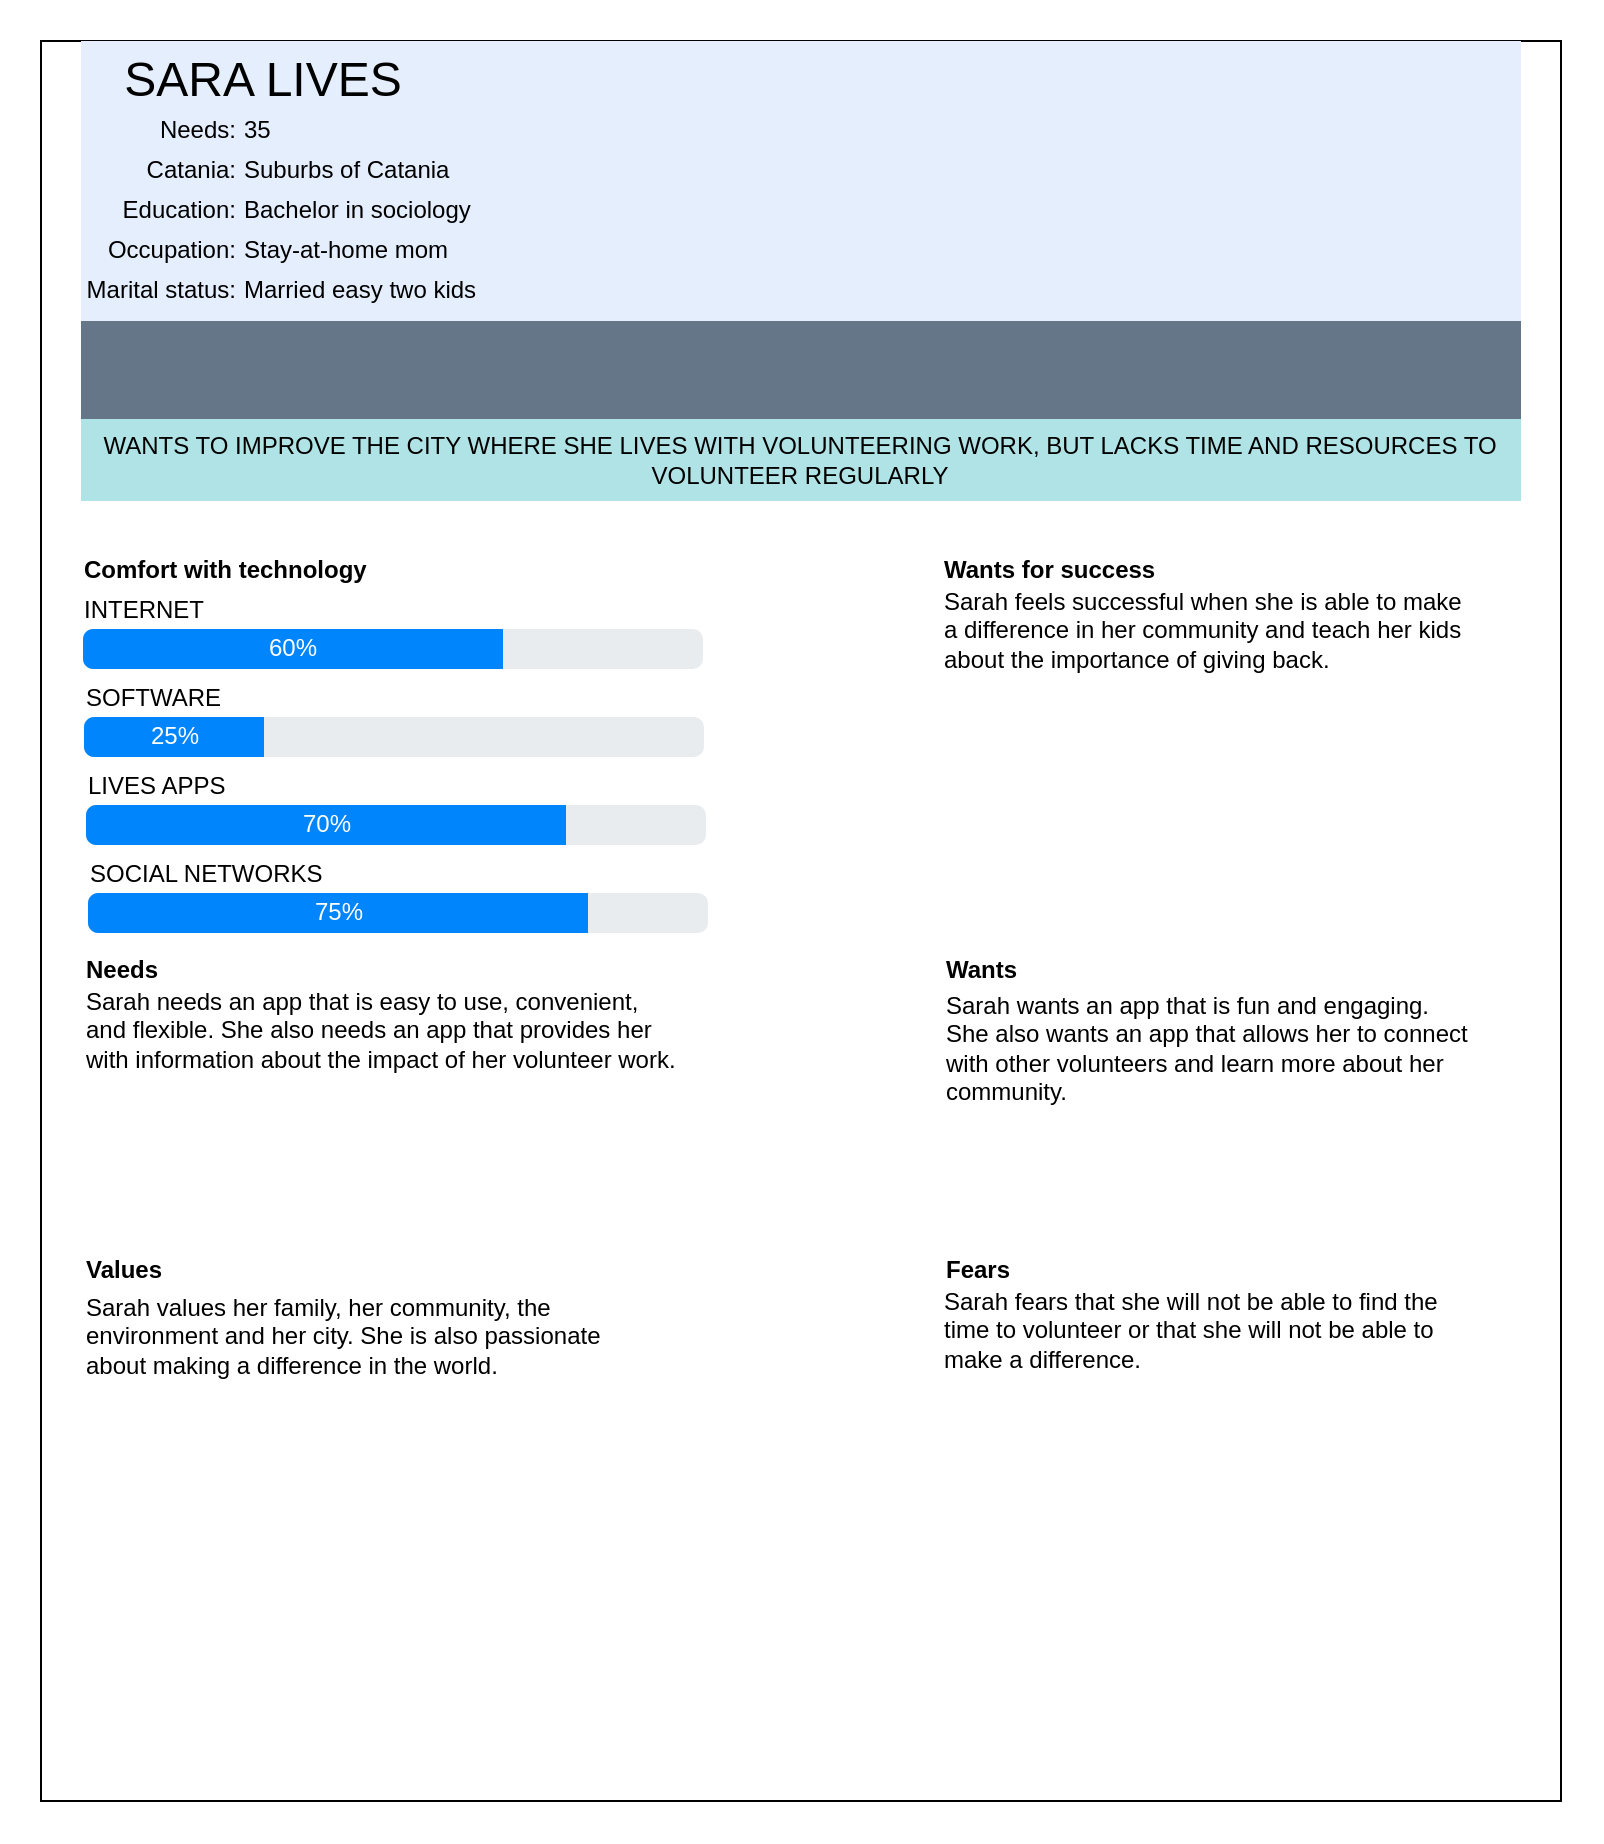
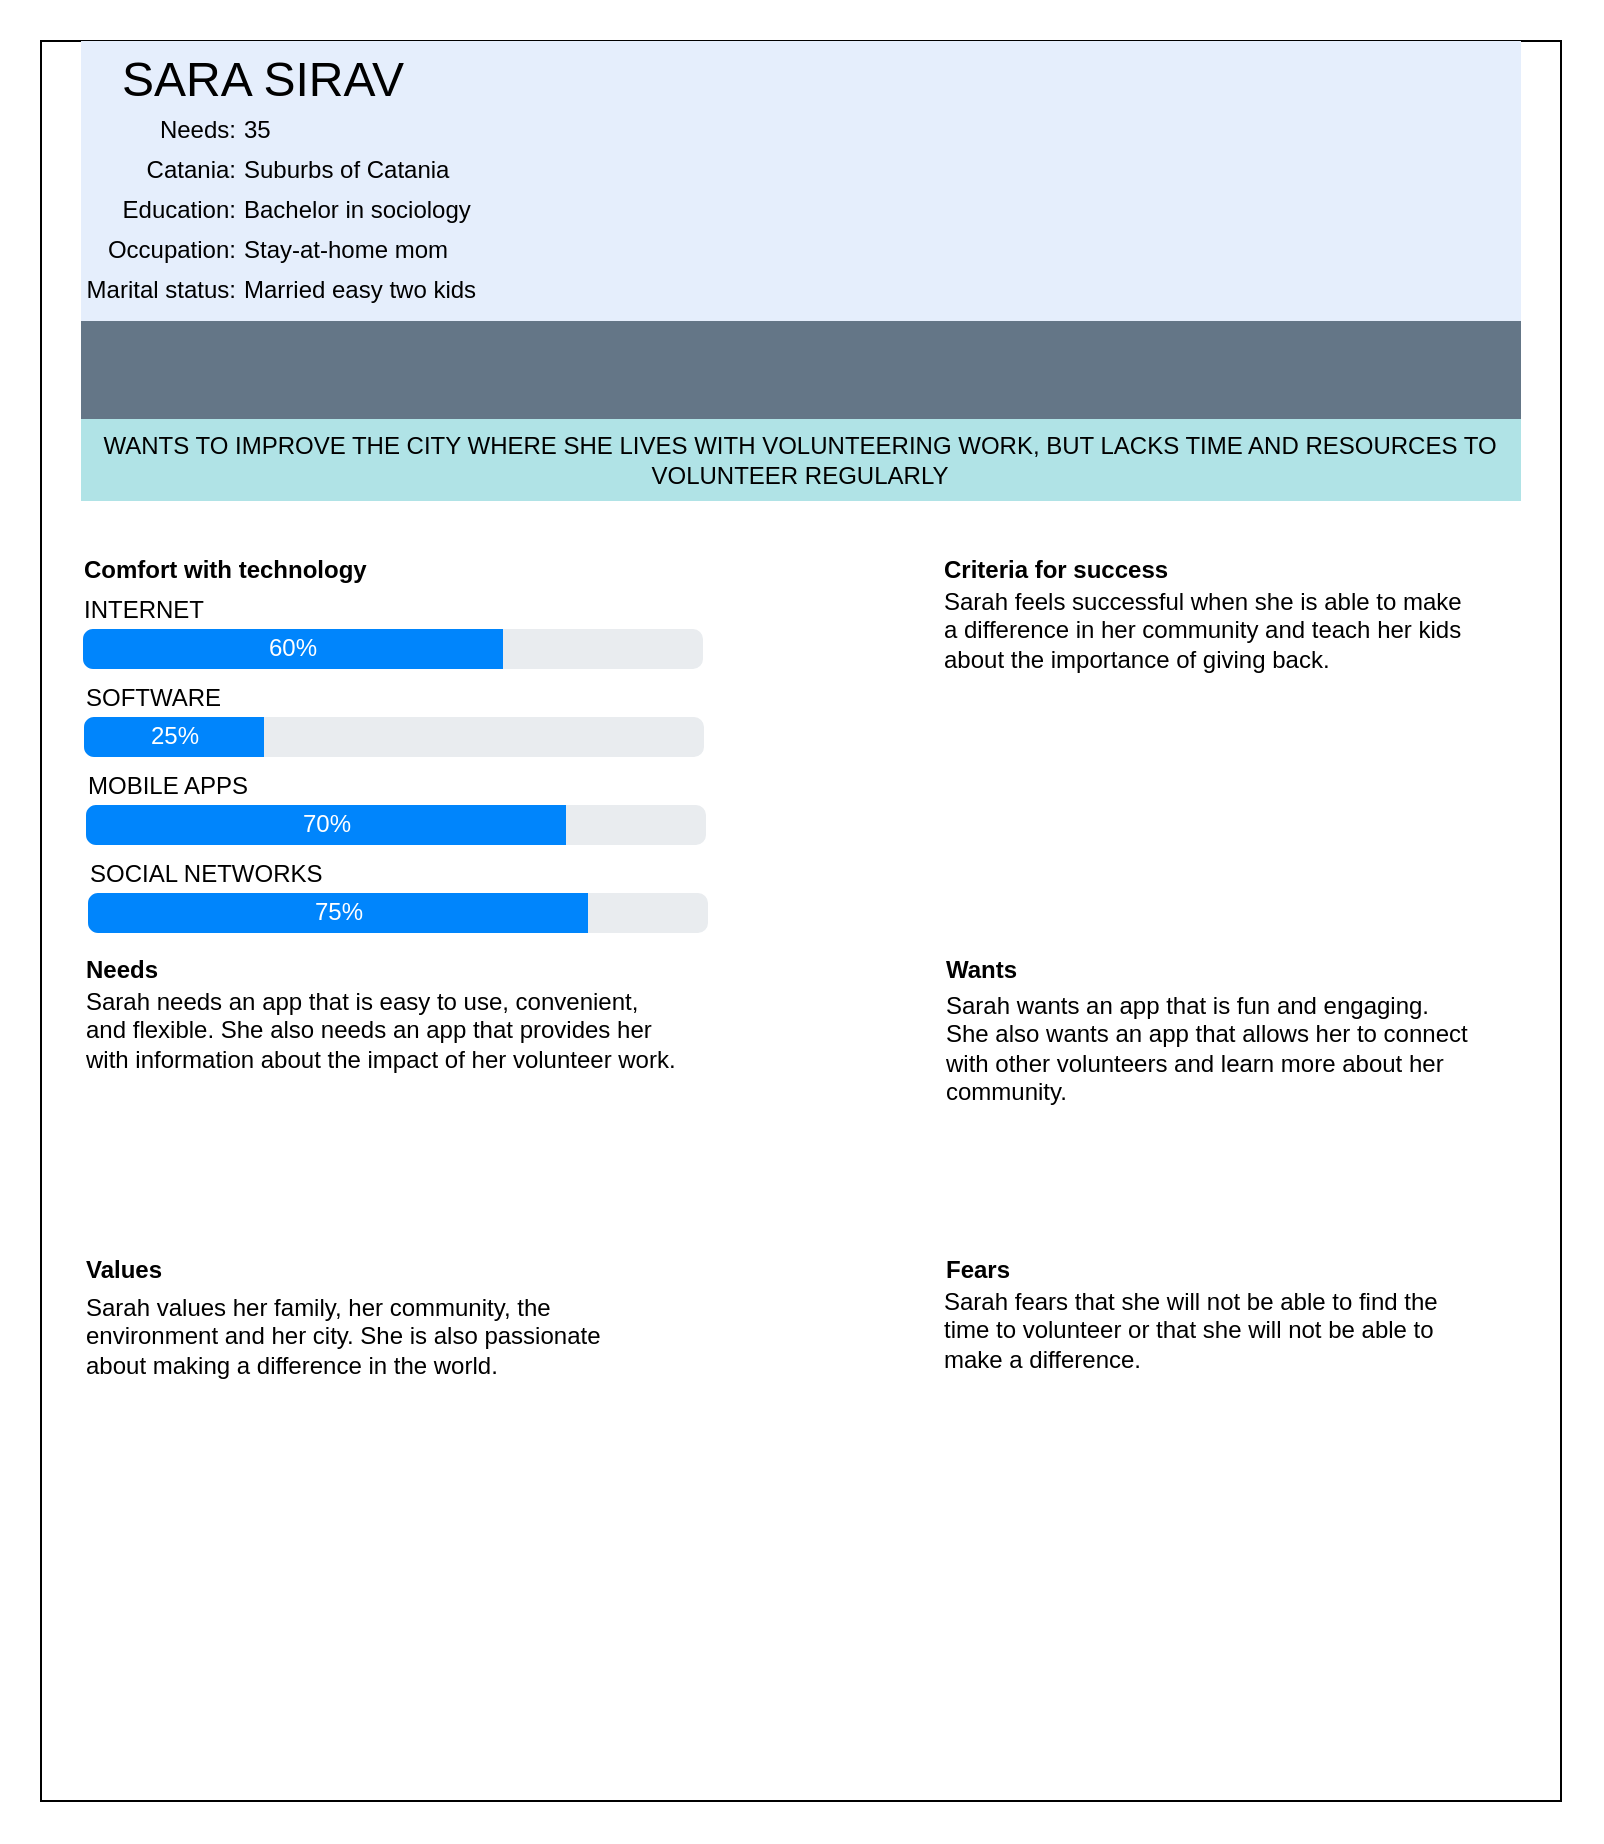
- <mxCell id="4" value="&lt;font style=&quot;font-size: 24px;&quot;&gt;SARA LIVES&lt;/font&gt;" style="text;html=1;align=center;verticalAlign=middle;resizable=0;points=[];autosize=1;strokeColor=none;fillColor=none;" parent="1" vertex="1"><mxGeometry x="51" y="20" width="160" height="40" as="geometry" /></mxCell>
+ <mxCell id="4" value="&lt;font style=&quot;font-size: 24px;&quot;&gt;SARA SIRAV&lt;/font&gt;" style="text;html=1;align=center;verticalAlign=middle;resizable=0;points=[];autosize=1;strokeColor=none;fillColor=none;" parent="1" vertex="1"><mxGeometry x="51" y="20" width="160" height="40" as="geometry" /></mxCell>
- <mxCell id="13" value="Wants for success" style="text;html=1;strokeColor=none;fillColor=none;align=left;verticalAlign=middle;whiteSpace=wrap;rounded=0;fontStyle=1" vertex="1" parent="1"><mxGeometry x="470" y="270" width="290" height="30" as="geometry" /></mxCell>
+ <mxCell id="13" value="Criteria for success" style="text;html=1;strokeColor=none;fillColor=none;align=left;verticalAlign=middle;whiteSpace=wrap;rounded=0;fontStyle=1" vertex="1" parent="1"><mxGeometry x="470" y="270" width="290" height="30" as="geometry" /></mxCell>
- <mxCell id="22" value="LIVES APPS" style="text;html=1;strokeColor=none;fillColor=none;align=left;verticalAlign=middle;whiteSpace=wrap;rounded=0;" vertex="1" parent="1"><mxGeometry x="41.5" y="378" width="98.5" height="30" as="geometry" /></mxCell>
+ <mxCell id="22" value="MOBILE APPS" style="text;html=1;strokeColor=none;fillColor=none;align=left;verticalAlign=middle;whiteSpace=wrap;rounded=0;" vertex="1" parent="1"><mxGeometry x="41.5" y="378" width="98.5" height="30" as="geometry" /></mxCell>
